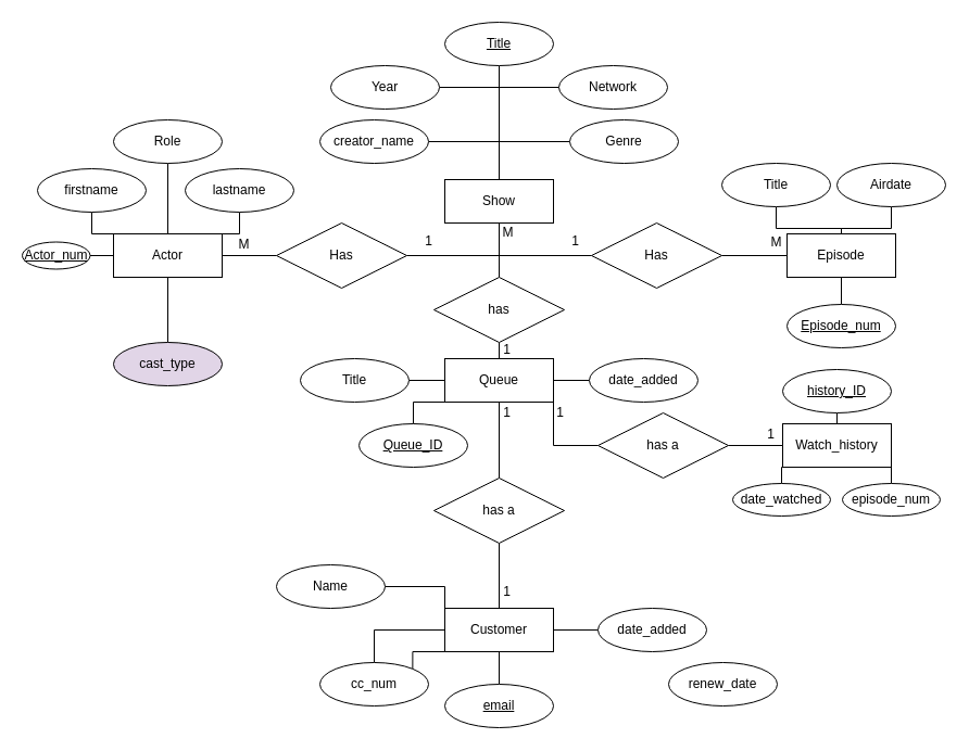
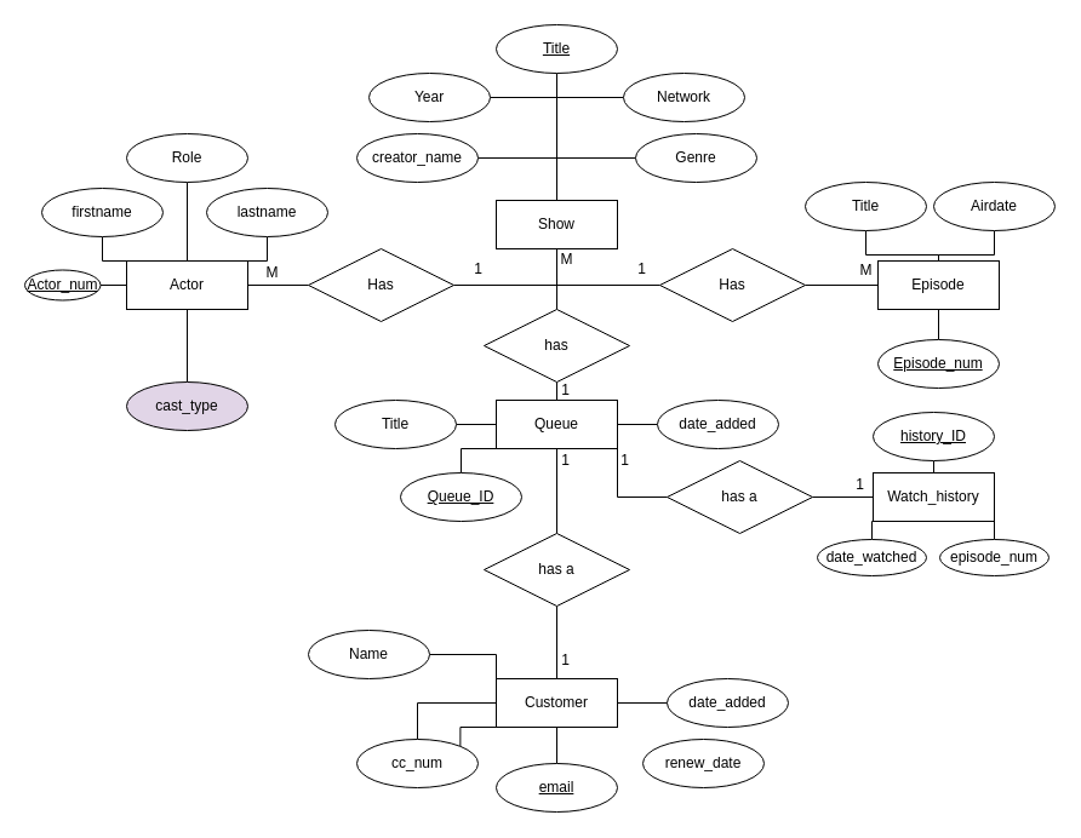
- <mxCell id="48" value="renew_date" style="ellipse;whiteSpace=wrap;html=1;align=center;" parent="1" vertex="1"><mxGeometry x="615" y="610" width="100" height="40" as="geometry" /></mxCell>
+ <mxCell id="48" value="renew_date" style="ellipse;whiteSpace=wrap;html=1;align=center;" parent="1" vertex="1"><mxGeometry x="530" y="610" width="100" height="40" as="geometry" /></mxCell>
